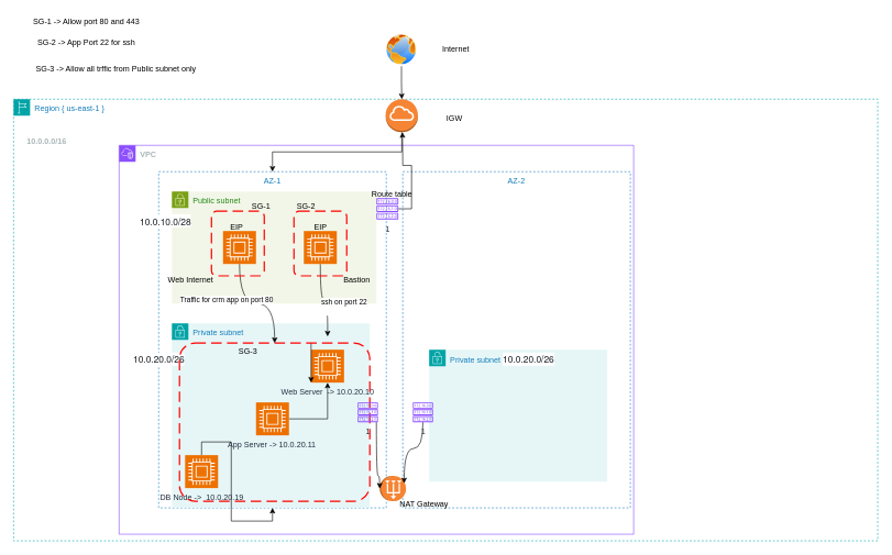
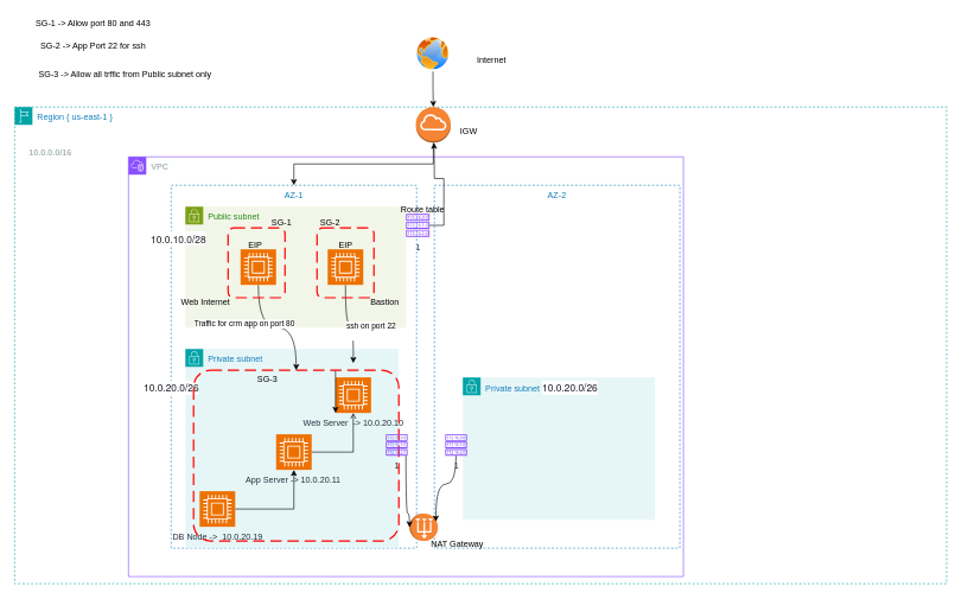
- <mxCell id="51" value="Internet" style="text;html=1;align=center;verticalAlign=middle;resizable=0;points=[];autosize=1;strokeColor=none;fillColor=none;" parent="1" vertex="1"><mxGeometry x="660" y="60" width="60" height="30" as="geometry" /></mxCell>
+ <mxCell id="51" value="Internet" style="text;html=1;align=center;verticalAlign=middle;resizable=0;points=[];autosize=1;strokeColor=none;fillColor=none;" parent="1" vertex="1"><mxGeometry x="660" y="70" width="60" height="30" as="geometry" /></mxCell>
- <mxCell id="35" value="IGW" style="text;html=1;align=center;verticalAlign=middle;resizable=0;points=[];autosize=1;strokeColor=none;fillColor=none;" parent="2" vertex="1"><mxGeometry x="643" y="15" width="50" height="30" as="geometry" /></mxCell>
+ <mxCell id="35" value="IGW" style="text;html=1;align=center;verticalAlign=middle;resizable=0;points=[];autosize=1;strokeColor=none;fillColor=none;" parent="2" vertex="1"><mxGeometry x="613" y="20" width="50" height="30" as="geometry" /></mxCell>
- <mxCell id="13" value="" style="edgeStyle=orthogonalEdgeStyle;rounded=0;orthogonalLoop=1;jettySize=auto;html=1;" parent="2" source="14" target="15" edge="1"><mxGeometry relative="1" as="geometry" /></mxCell>
+ <mxCell id="13" value="" style="edgeStyle=orthogonalEdgeStyle;rounded=0;orthogonalLoop=1;jettySize=auto;html=1;endArrow=open;" parent="2" source="14" target="15" edge="1"><mxGeometry relative="1" as="geometry" /></mxCell>
- <mxCell id="11" value="" style="edgeStyle=orthogonalEdgeStyle;rounded=0;orthogonalLoop=1;jettySize=auto;html=1;" parent="2" source="12" target="3" edge="1"><mxGeometry relative="1" as="geometry" /></mxCell>
+ <mxCell id="11" value="" style="edgeStyle=orthogonalEdgeStyle;rounded=0;orthogonalLoop=1;jettySize=auto;html=1;" parent="2" source="12" target="14" edge="1"><mxGeometry relative="1" as="geometry" /></mxCell>
